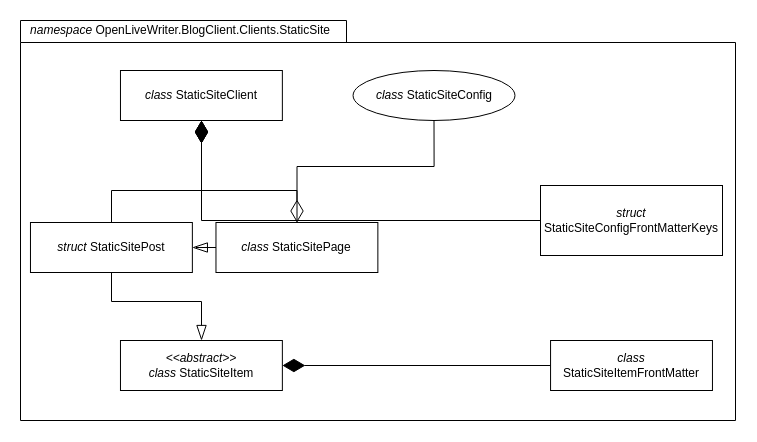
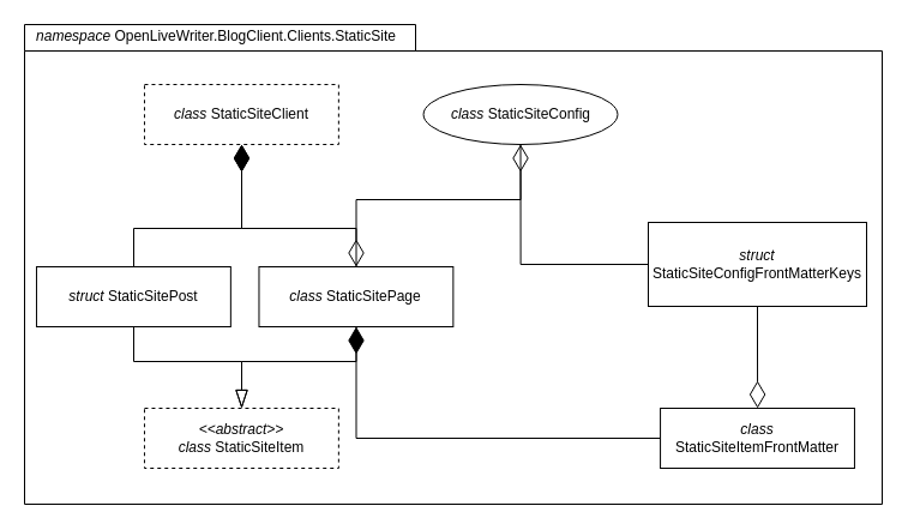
- <mxCell id="5" value="&lt;i&gt;class &lt;/i&gt;StaticSiteClient" style="html=1;whiteSpace=wrap;" parent="2" vertex="1"><mxGeometry x="99.972" y="50" width="161.887" height="50" as="geometry" /></mxCell>
+ <mxCell id="5" value="&lt;i&gt;class &lt;/i&gt;StaticSiteClient" style="html=1;whiteSpace=wrap;dashed=1;" parent="2" vertex="1"><mxGeometry x="99.972" y="50" width="161.887" height="50" as="geometry" /></mxCell>
- <mxCell id="12" style="edgeStyle=orthogonalEdgeStyle;rounded=0;orthogonalLoop=1;jettySize=auto;html=1;endArrow=diamondThin;endFill=0;endSize=20;" parent="2" source="14" target="5" edge="1"><mxGeometry relative="1" as="geometry" /></mxCell>
+ <mxCell id="12" style="edgeStyle=orthogonalEdgeStyle;rounded=0;orthogonalLoop=1;jettySize=auto;html=1;endArrow=diamondThin;endFill=0;endSize=20;" parent="2" source="14" target="6" edge="1"><mxGeometry relative="1" as="geometry" /></mxCell>
- <mxCell id="18" style="edgeStyle=orthogonalEdgeStyle;rounded=0;orthogonalLoop=1;jettySize=auto;html=1;endArrow=blockThin;endFill=0;endSize=13;strokeWidth=1;" edge="1" parent="2" source="19" target="17"><mxGeometry relative="1" as="geometry" /></mxCell>
+ <mxCell id="18" style="edgeStyle=orthogonalEdgeStyle;rounded=0;orthogonalLoop=1;jettySize=auto;html=1;endArrow=blockThin;endFill=0;endSize=13;strokeWidth=1;" edge="1" parent="2" source="19" target="9"><mxGeometry relative="1" as="geometry" /></mxCell>
+ <mxCell id="13" style="edgeStyle=orthogonalEdgeStyle;rounded=0;orthogonalLoop=1;jettySize=auto;html=1;endArrow=diamondThin;endFill=0;endSize=20;" parent="2" source="14" target="11" edge="1"><mxGeometry relative="1" as="geometry" /></mxCell>
- <mxCell id="9" value="&lt;i&gt;&amp;lt;&amp;lt;abstract&amp;gt;&amp;gt;&lt;br&gt;class &lt;/i&gt;StaticSiteItem" style="html=1;whiteSpace=wrap;" parent="2" vertex="1"><mxGeometry x="99.972" y="320" width="161.887" height="50" as="geometry" /></mxCell>
+ <mxCell id="9" value="&lt;i&gt;&amp;lt;&amp;lt;abstract&amp;gt;&amp;gt;&lt;br&gt;class &lt;/i&gt;StaticSiteItem" style="html=1;whiteSpace=wrap;dashed=1;" parent="2" vertex="1"><mxGeometry x="99.972" y="320" width="161.887" height="50" as="geometry" /></mxCell>
- <mxCell id="10" style="edgeStyle=orthogonalEdgeStyle;rounded=0;orthogonalLoop=1;jettySize=auto;html=1;endArrow=diamondThin;endFill=1;endSize=20;" parent="2" source="11" target="9" edge="1"><mxGeometry relative="1" as="geometry" /></mxCell>
+ <mxCell id="10" style="edgeStyle=orthogonalEdgeStyle;rounded=0;orthogonalLoop=1;jettySize=auto;html=1;endArrow=diamondThin;endFill=1;endSize=20;" parent="2" source="11" target="19" edge="1"><mxGeometry relative="1" as="geometry" /></mxCell>
